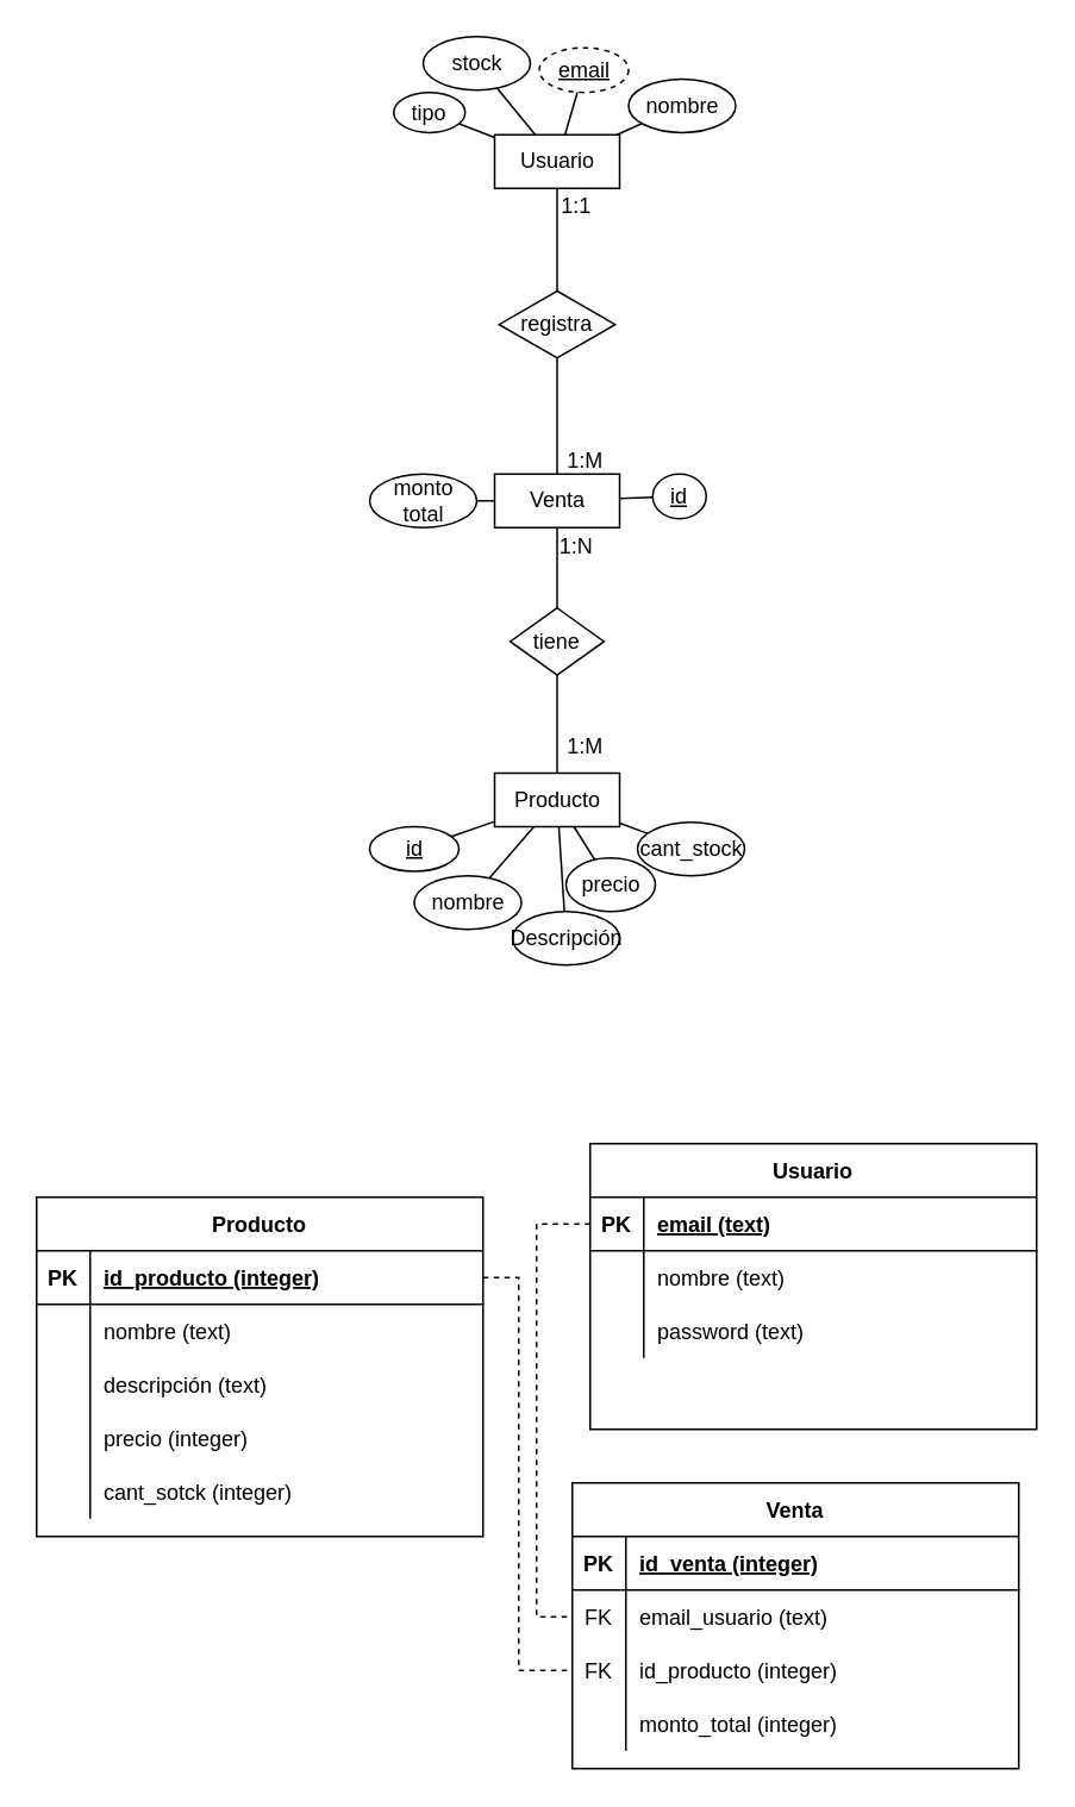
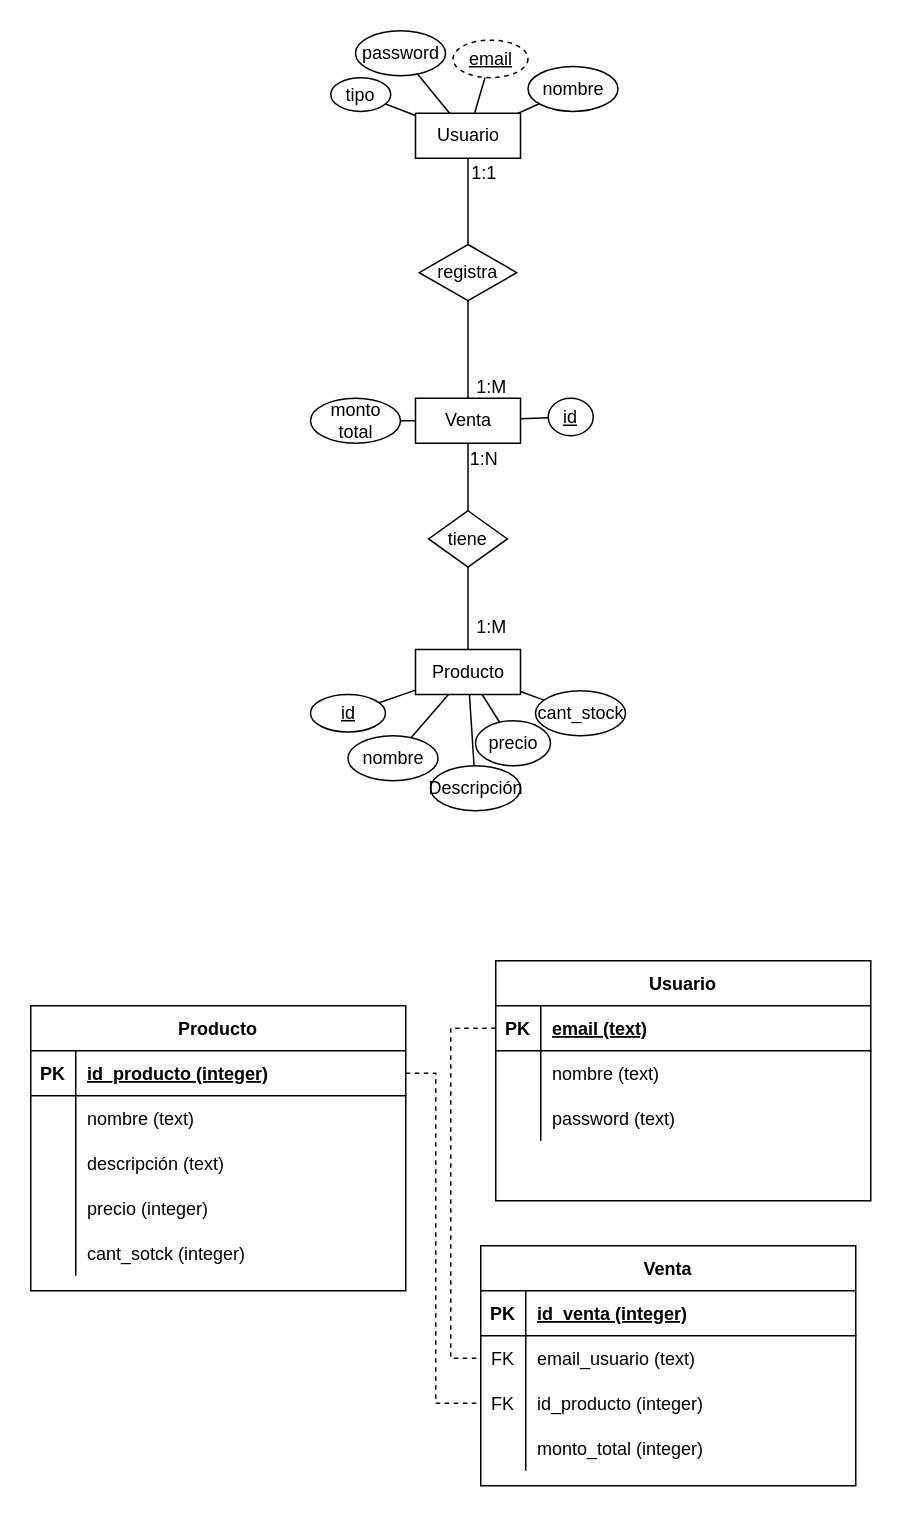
- <mxCell id="75" value="stock" style="ellipse;whiteSpace=wrap;html=1;" parent="1" vertex="1"><mxGeometry x="236.5" y="20" width="60" height="30" as="geometry" /></mxCell>
+ <mxCell id="75" value="password" style="ellipse;whiteSpace=wrap;html=1;" parent="1" vertex="1"><mxGeometry x="236.5" y="20" width="60" height="30" as="geometry" /></mxCell>
